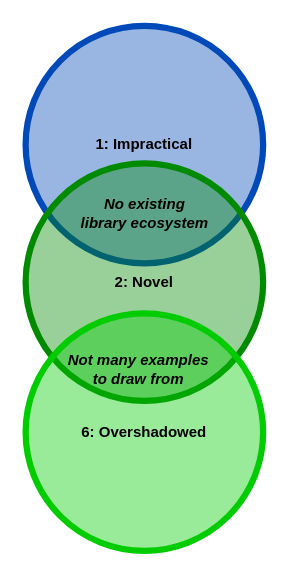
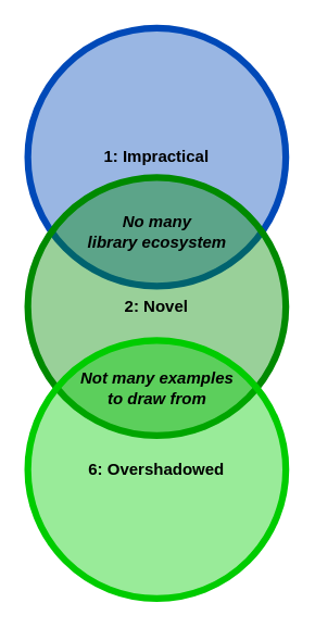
- <mxCell id="5" value="&lt;b&gt;No existing &lt;br&gt;library ecosystem&lt;/b&gt;" style="text;html=1;align=center;verticalAlign=middle;resizable=0;points=[];autosize=1;strokeColor=none;fillColor=none;fontStyle=2" vertex="1" parent="1"><mxGeometry x="55" y="155" width="120" height="30" as="geometry" /></mxCell>
+ <mxCell id="5" value="&lt;b&gt;No many &lt;br&gt;library ecosystem&lt;/b&gt;" style="text;html=1;align=center;verticalAlign=middle;resizable=0;points=[];autosize=1;strokeColor=none;fillColor=none;fontStyle=2" vertex="1" parent="1"><mxGeometry x="55" y="155" width="120" height="30" as="geometry" /></mxCell>
- <mxCell id="6" value="&lt;b&gt;&lt;i&gt;Not many examples&lt;br&gt;to draw from&lt;br&gt;&lt;/i&gt;&lt;/b&gt;" style="text;html=1;align=center;verticalAlign=middle;resizable=0;points=[];autosize=1;strokeColor=none;fillColor=none;" vertex="1" parent="1"><mxGeometry x="45" y="280" width="130" height="30" as="geometry" /></mxCell>
+ <mxCell id="6" value="&lt;b&gt;&lt;i&gt;Not many examples&lt;br&gt;to draw from&lt;br&gt;&lt;/i&gt;&lt;/b&gt;" style="text;html=1;align=center;verticalAlign=middle;resizable=0;points=[];autosize=1;strokeColor=none;fillColor=none;" vertex="1" parent="1"><mxGeometry x="50" y="270" width="130" height="30" as="geometry" /></mxCell>
